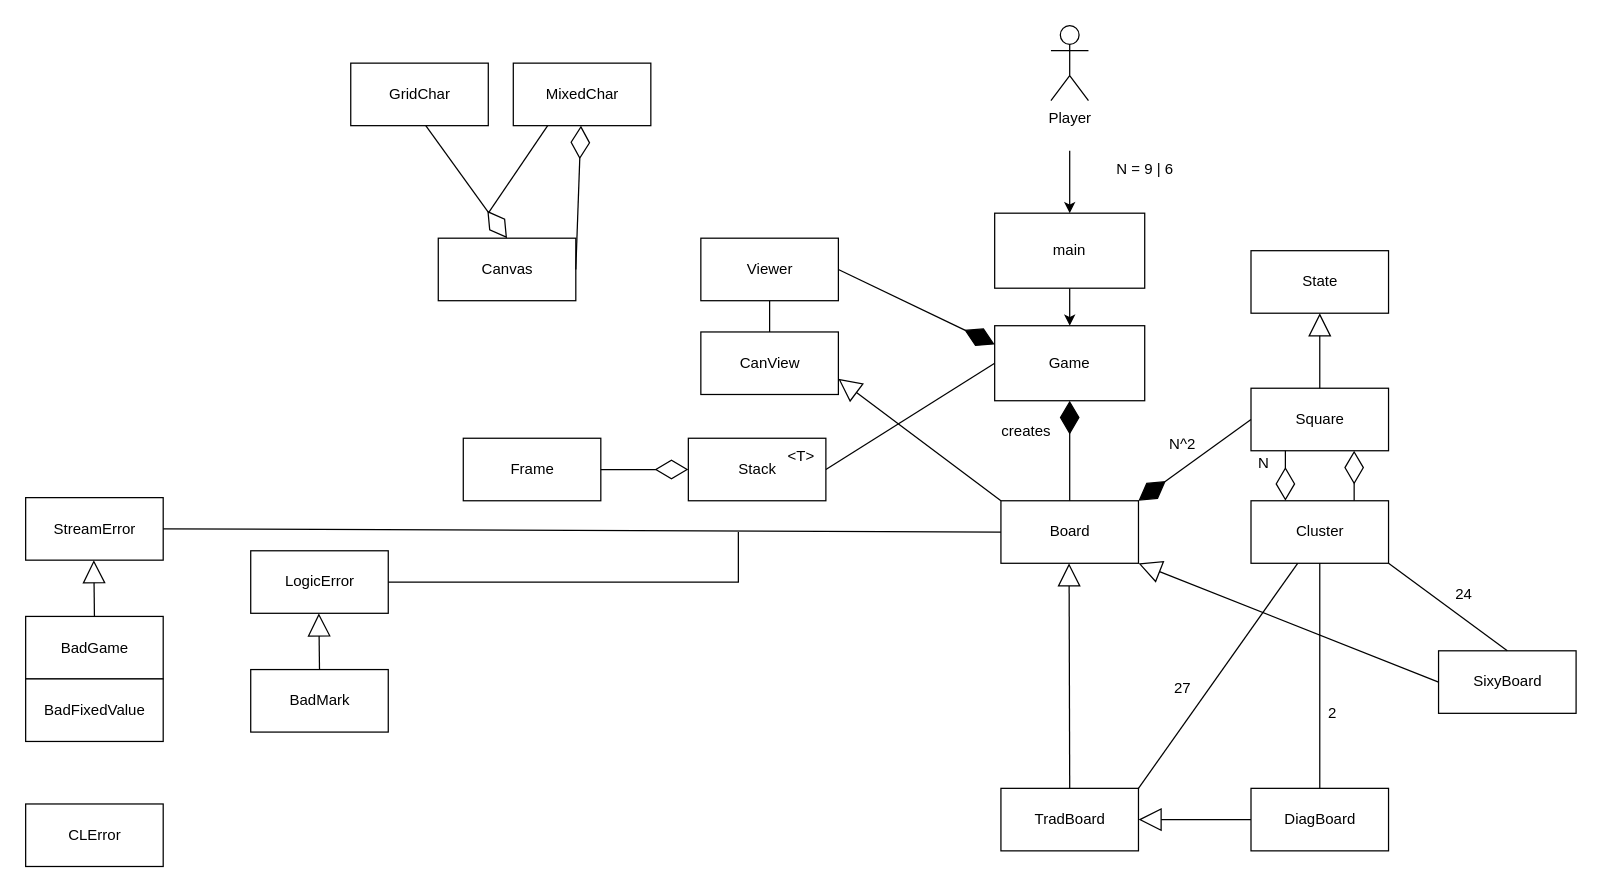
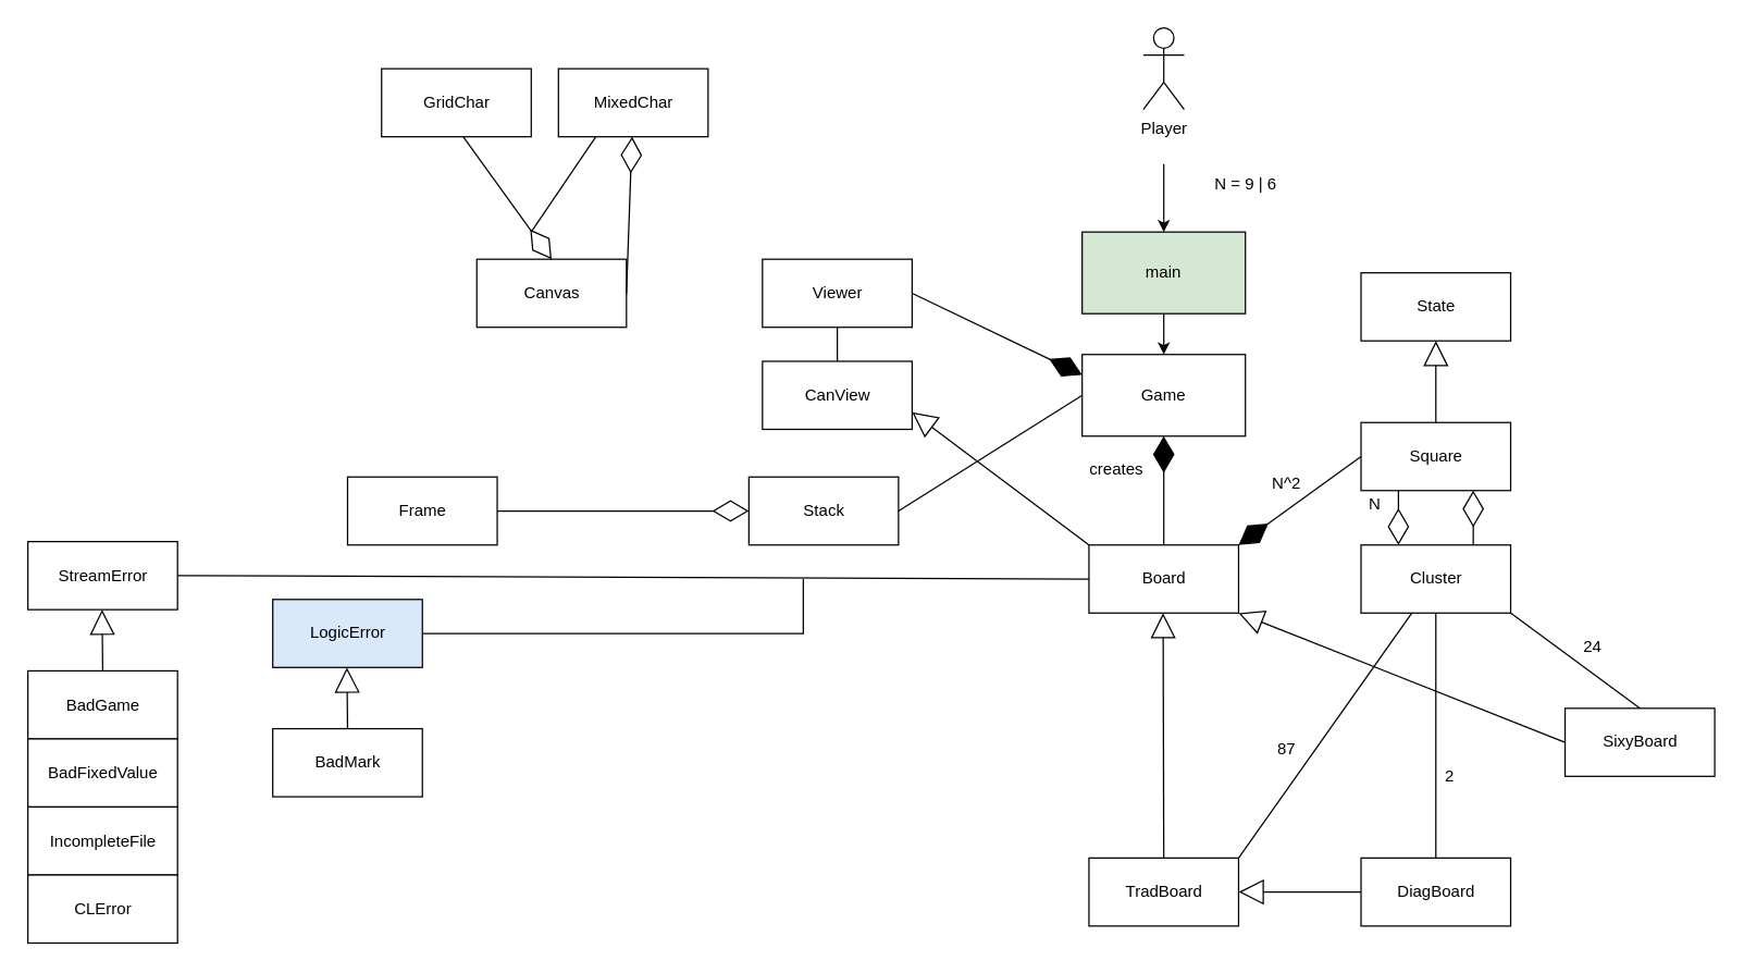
- <mxCell id="22" value="main" style="rounded=0;whiteSpace=wrap;html=1;" parent="1" vertex="1"><mxGeometry x="795" y="170" width="120" height="60" as="geometry" /></mxCell>
+ <mxCell id="22" value="main" style="rounded=0;whiteSpace=wrap;html=1;fillColor=#d5e8d4;" parent="1" vertex="1"><mxGeometry x="795" y="170" width="120" height="60" as="geometry" /></mxCell>
- <mxCell id="57" value="&amp;lt;T&amp;gt;" style="text;html=1;align=center;verticalAlign=middle;resizable=0;points=[];autosize=1;strokeColor=none;fillColor=none;" vertex="1" parent="1"><mxGeometry x="620" y="350" width="40" height="30" as="geometry" /></mxCell>
- <mxCell id="28" value="Frame" style="html=1;" parent="1" vertex="1"><mxGeometry x="370" y="350" width="110" height="50" as="geometry" /></mxCell>
+ <mxCell id="28" value="Frame" style="html=1;" parent="1" vertex="1"><mxGeometry x="255" y="350" width="110" height="50" as="geometry" /></mxCell>
- <mxCell id="26" value="&lt;div&gt;LogicError&lt;/div&gt;" style="html=1;" parent="1" vertex="1"><mxGeometry x="200" y="440" width="110" height="50" as="geometry" /></mxCell>
+ <mxCell id="26" value="&lt;div&gt;LogicError&lt;/div&gt;" style="html=1;fillColor=#dae8fc;" parent="1" vertex="1"><mxGeometry x="200" y="440" width="110" height="50" as="geometry" /></mxCell>
- <mxCell id="15" value="27" style="text;html=1;align=center;verticalAlign=middle;resizable=0;points=[];autosize=1;strokeColor=none;fillColor=none;" parent="1" vertex="1"><mxGeometry x="925" y="535" width="40" height="30" as="geometry" /></mxCell>
+ <mxCell id="15" value="87" style="text;html=1;align=center;verticalAlign=middle;resizable=0;points=[];autosize=1;strokeColor=none;fillColor=none;" parent="1" vertex="1"><mxGeometry x="925" y="535" width="40" height="30" as="geometry" /></mxCell>
+ <mxCell id="47" value="IncompleteFile" style="html=1;" parent="1" vertex="1"><mxGeometry x="20" y="592.5" width="110" height="50" as="geometry" /></mxCell>
